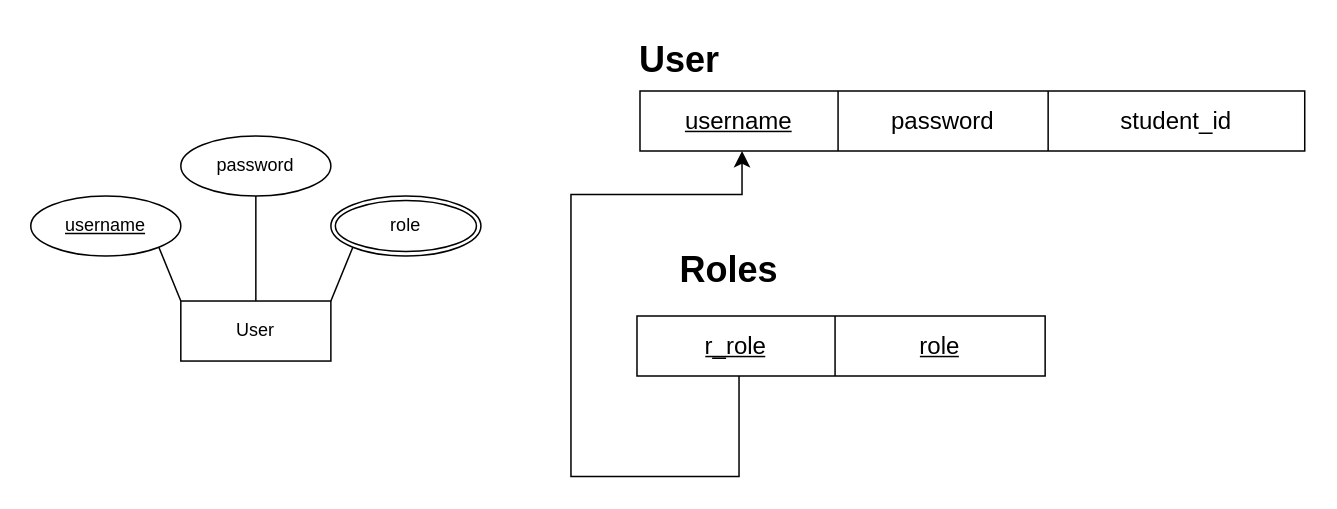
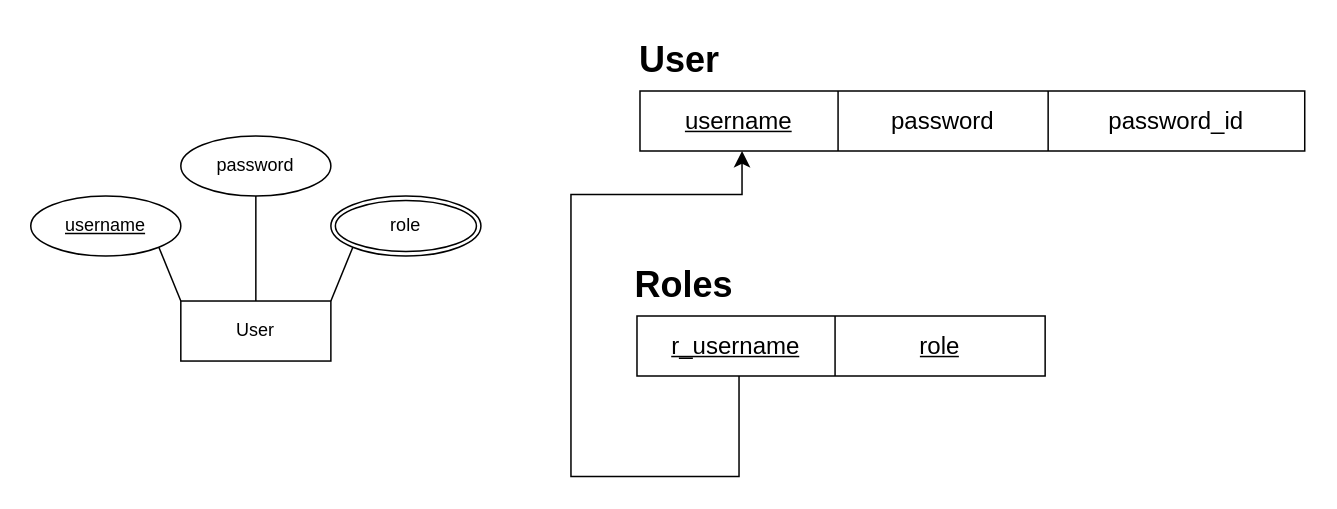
- <mxCell id="13" value="student_id" style="shape=partialRectangle;html=1;whiteSpace=wrap;connectable=0;strokeColor=inherit;overflow=hidden;fillColor=none;top=0;left=0;bottom=0;right=0;pointerEvents=1;fontSize=16;" vertex="1" parent="10"><mxGeometry x="272" width="171" height="40" as="geometry"><mxRectangle width="171" height="40" as="alternateBounds" /></mxGeometry></mxCell>
+ <mxCell id="13" value="password_id" style="shape=partialRectangle;html=1;whiteSpace=wrap;connectable=0;strokeColor=inherit;overflow=hidden;fillColor=none;top=0;left=0;bottom=0;right=0;pointerEvents=1;fontSize=16;" vertex="1" parent="10"><mxGeometry x="272" width="171" height="40" as="geometry"><mxRectangle width="171" height="40" as="alternateBounds" /></mxGeometry></mxCell>
- <mxCell id="19" value="Roles" style="text;strokeColor=none;fillColor=none;html=1;fontSize=24;fontStyle=1;verticalAlign=middle;align=center;" vertex="1" parent="1"><mxGeometry x="454" y="160" width="62" height="40" as="geometry" /></mxCell>
+ <mxCell id="19" value="Roles" style="text;strokeColor=none;fillColor=none;html=1;fontSize=24;fontStyle=1;verticalAlign=middle;align=center;" vertex="1" parent="1"><mxGeometry x="424" y="170" width="62" height="40" as="geometry" /></mxCell>
- <mxCell id="17" value="&lt;u&gt;r_role&lt;/u&gt;" style="shape=partialRectangle;html=1;whiteSpace=wrap;connectable=0;strokeColor=inherit;overflow=hidden;fillColor=none;top=0;left=0;bottom=0;right=0;pointerEvents=1;fontSize=16;" vertex="1" parent="16"><mxGeometry width="132" height="40" as="geometry"><mxRectangle width="132" height="40" as="alternateBounds" /></mxGeometry></mxCell>
+ <mxCell id="17" value="&lt;u&gt;r_username&lt;/u&gt;" style="shape=partialRectangle;html=1;whiteSpace=wrap;connectable=0;strokeColor=inherit;overflow=hidden;fillColor=none;top=0;left=0;bottom=0;right=0;pointerEvents=1;fontSize=16;" vertex="1" parent="16"><mxGeometry width="132" height="40" as="geometry"><mxRectangle width="132" height="40" as="alternateBounds" /></mxGeometry></mxCell>
